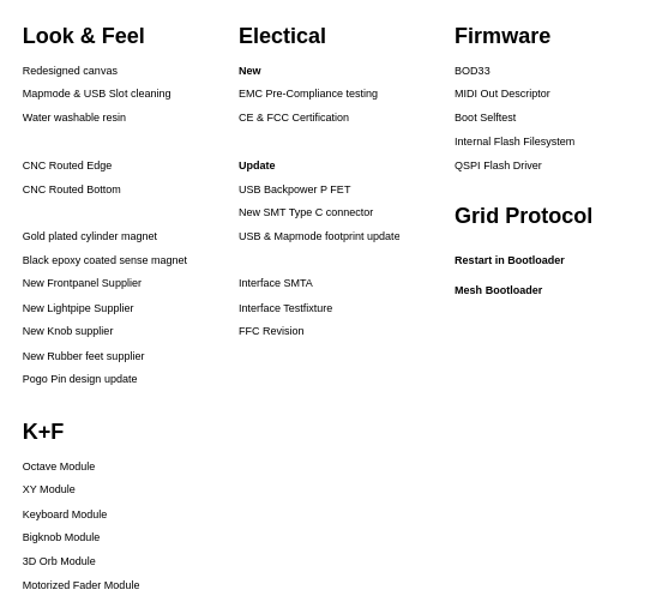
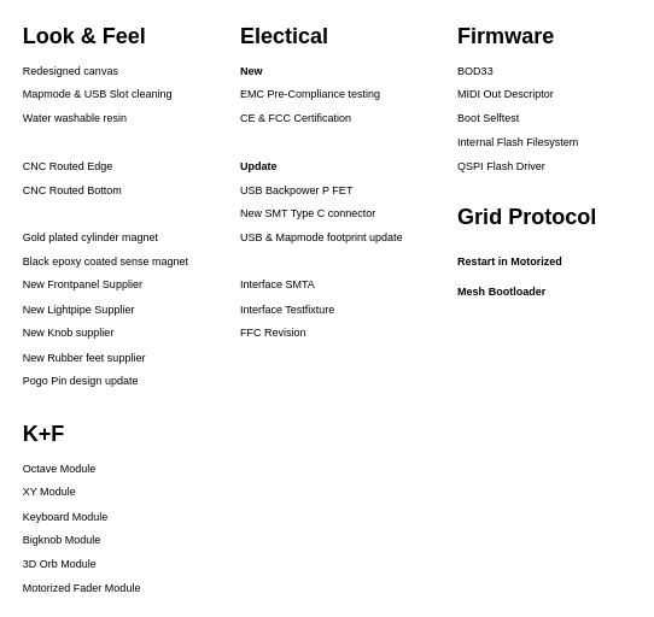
- <mxCell id="5" value="&lt;h1&gt;&lt;span&gt;Grid Protocol&lt;/span&gt;&lt;/h1&gt;&lt;h1&gt;&lt;span style=&quot;font-size: 12px;&quot;&gt;Restart in Bootloader&lt;/span&gt;&lt;/h1&gt;&lt;div&gt;&lt;span&gt;Mesh Bootloader&lt;/span&gt;&lt;br&gt;&lt;/div&gt;&lt;div&gt;&lt;span style=&quot;font-size: 12px;&quot;&gt;&lt;br&gt;&lt;/span&gt;&lt;/div&gt;&lt;div&gt;&lt;span style=&quot;font-size: 12px;&quot;&gt;&lt;br&gt;&lt;/span&gt;&lt;/div&gt;" style="text;html=1;strokeColor=none;fillColor=none;spacing=5;spacingTop=-20;whiteSpace=wrap;overflow=hidden;rounded=0;fontStyle=1" vertex="1" parent="1"><mxGeometry x="500" y="220" width="200" height="120" as="geometry" /></mxCell>
+ <mxCell id="5" value="&lt;h1&gt;&lt;span&gt;Grid Protocol&lt;/span&gt;&lt;/h1&gt;&lt;h1&gt;&lt;span style=&quot;font-size: 12px;&quot;&gt;Restart in Motorized&lt;/span&gt;&lt;/h1&gt;&lt;div&gt;&lt;span&gt;Mesh Bootloader&lt;/span&gt;&lt;br&gt;&lt;/div&gt;&lt;div&gt;&lt;span style=&quot;font-size: 12px;&quot;&gt;&lt;br&gt;&lt;/span&gt;&lt;/div&gt;&lt;div&gt;&lt;span style=&quot;font-size: 12px;&quot;&gt;&lt;br&gt;&lt;/span&gt;&lt;/div&gt;" style="text;html=1;strokeColor=none;fillColor=none;spacing=5;spacingTop=-20;whiteSpace=wrap;overflow=hidden;rounded=0;fontStyle=1" vertex="1" parent="1"><mxGeometry x="500" y="220" width="200" height="120" as="geometry" /></mxCell>
